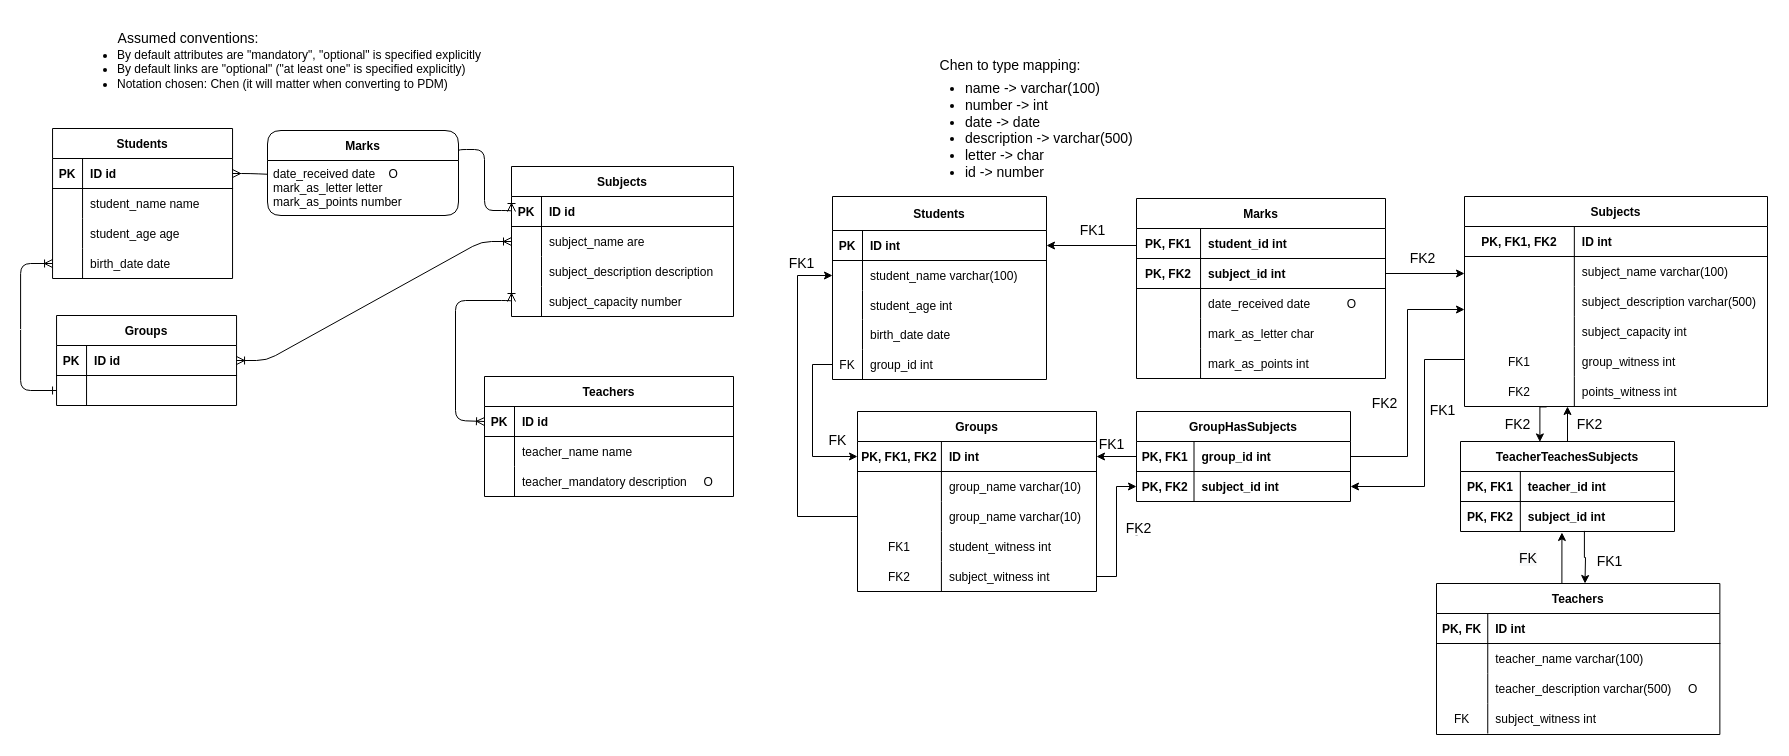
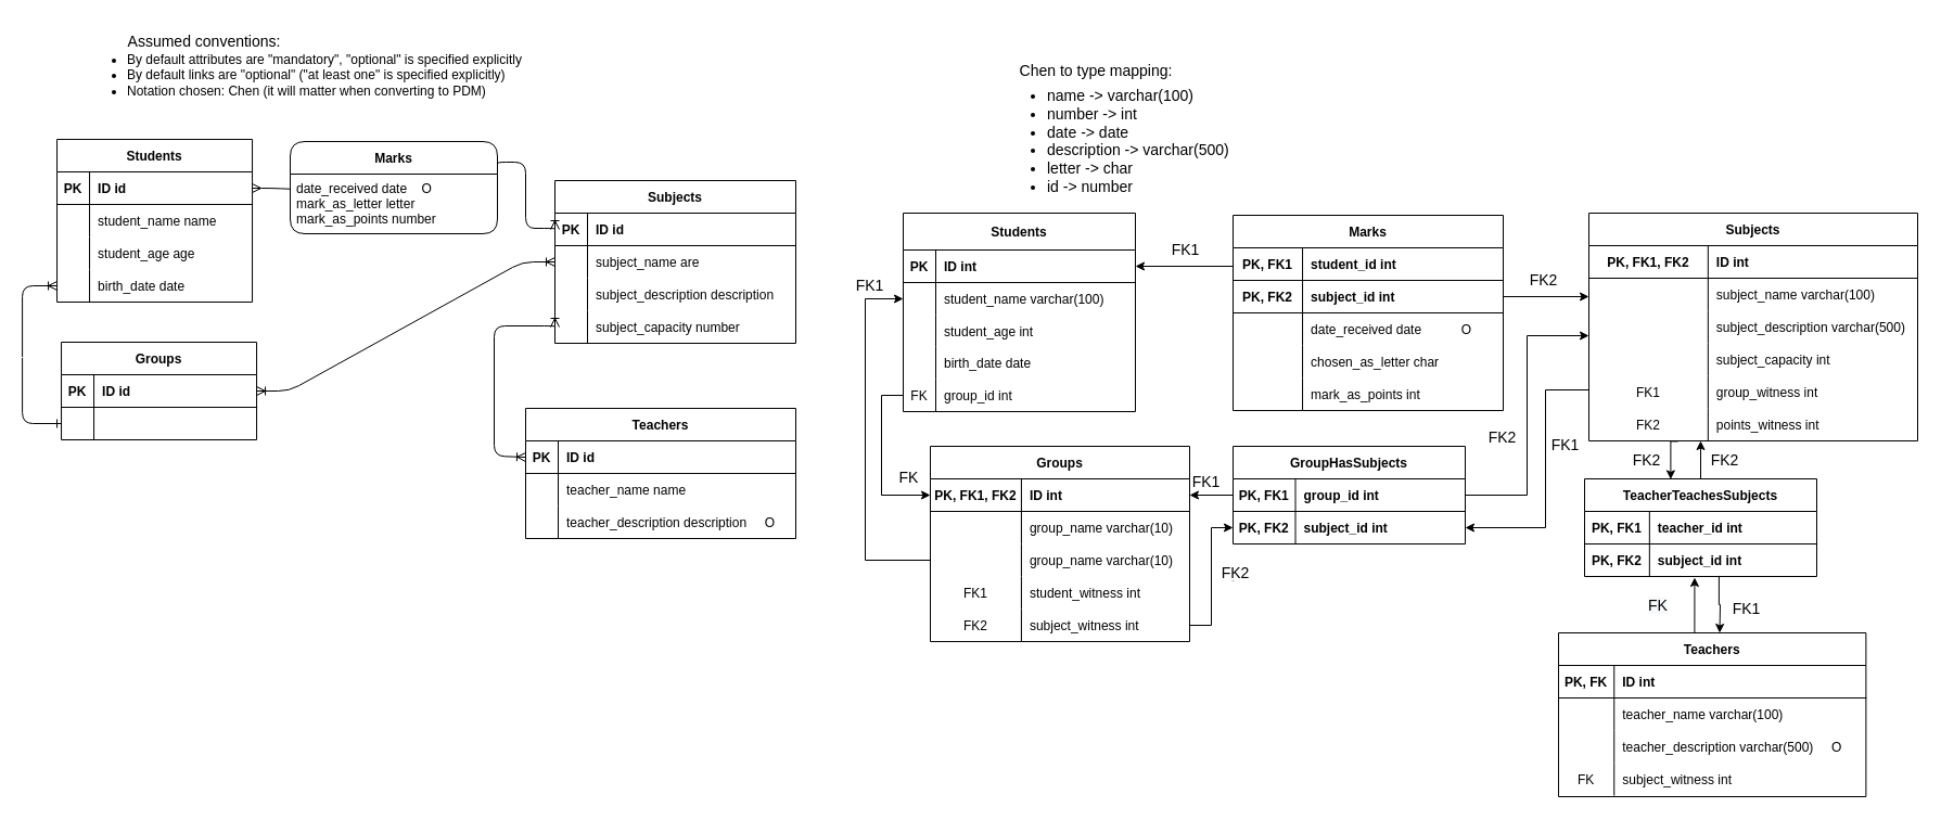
- <mxCell id="177" value="mark_as_letter char" style="shape=partialRectangle;connectable=0;fillColor=none;top=0;left=0;bottom=0;right=0;align=left;spacingLeft=6;overflow=hidden;fontStyle=0" vertex="1" parent="175"><mxGeometry x="64.059" width="184.941" height="30" as="geometry" /></mxCell>
+ <mxCell id="177" value="chosen_as_letter char" style="shape=partialRectangle;connectable=0;fillColor=none;top=0;left=0;bottom=0;right=0;align=left;spacingLeft=6;overflow=hidden;fontStyle=0" vertex="1" parent="175"><mxGeometry x="64.059" width="184.941" height="30" as="geometry" /></mxCell>
- <mxCell id="54" value="teacher_mandatory description     O" style="shape=partialRectangle;connectable=0;fillColor=none;top=0;left=0;bottom=0;right=0;align=left;spacingLeft=6;overflow=hidden;fontStyle=0" vertex="1" parent="52"><mxGeometry x="30" width="219" height="30" as="geometry" /></mxCell>
+ <mxCell id="54" value="teacher_description description     O" style="shape=partialRectangle;connectable=0;fillColor=none;top=0;left=0;bottom=0;right=0;align=left;spacingLeft=6;overflow=hidden;fontStyle=0" vertex="1" parent="52"><mxGeometry x="30" width="219" height="30" as="geometry" /></mxCell>
